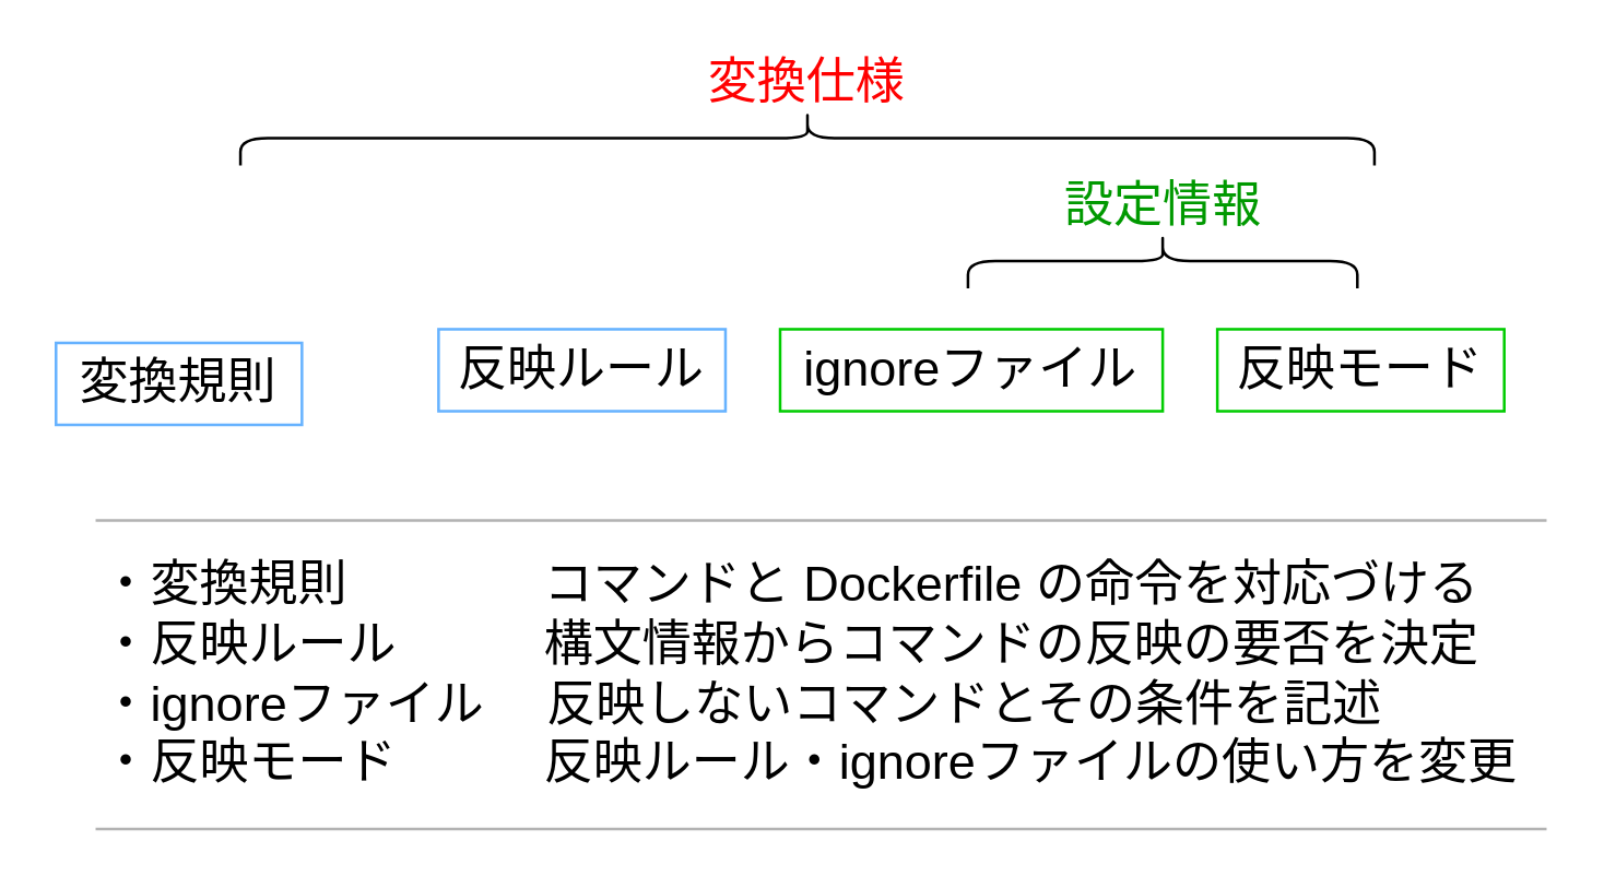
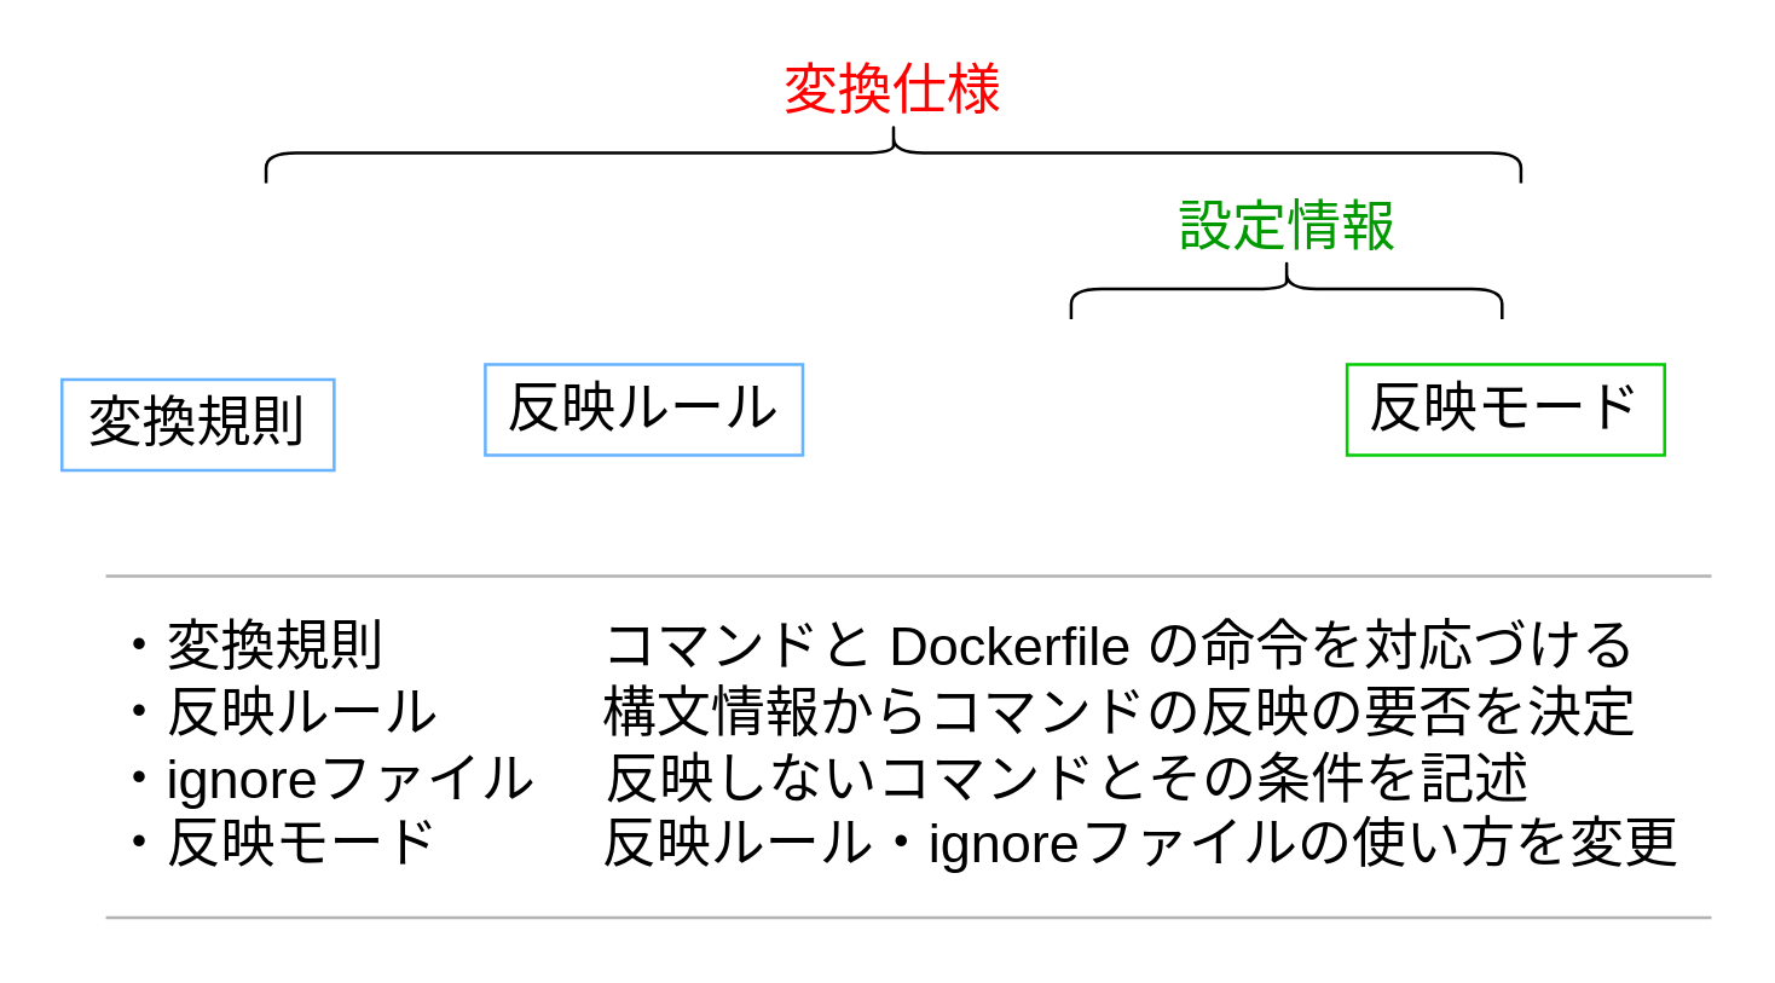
- <mxCell id="4" value="&lt;font style=&quot;font-size: 18px;&quot;&gt;ignoreファイル&lt;/font&gt;" style="text;html=1;strokeColor=#00CC00;fillColor=none;align=center;verticalAlign=middle;whiteSpace=wrap;rounded=0;" parent="1" vertex="1"><mxGeometry x="285" y="120" width="140" height="30" as="geometry" /></mxCell>
